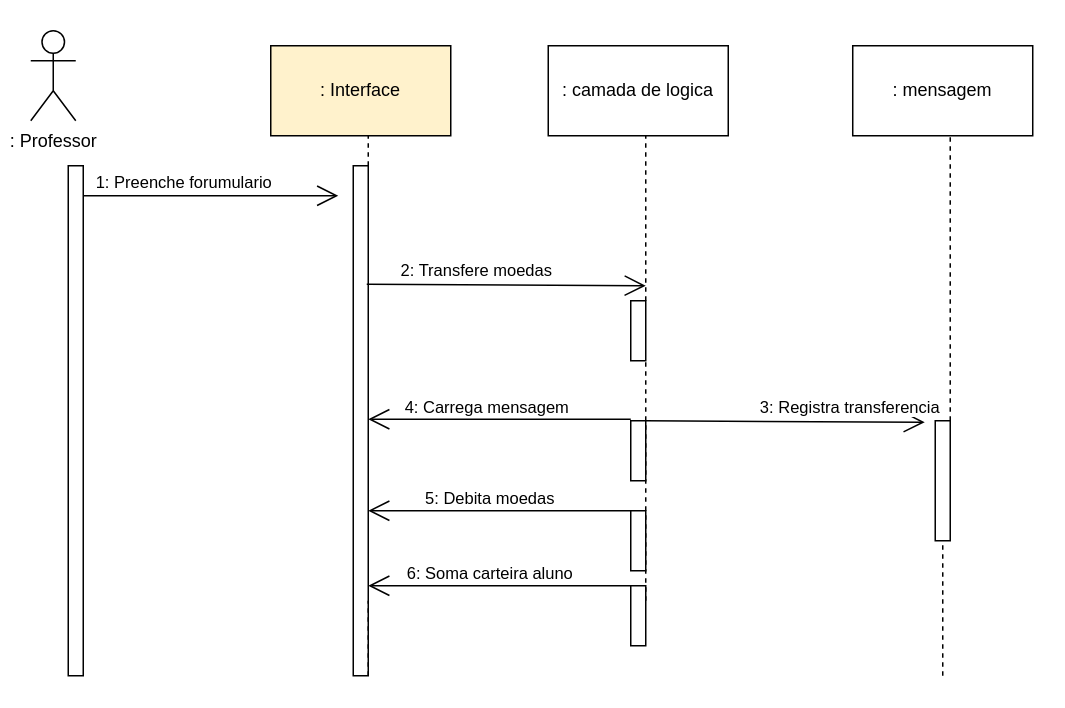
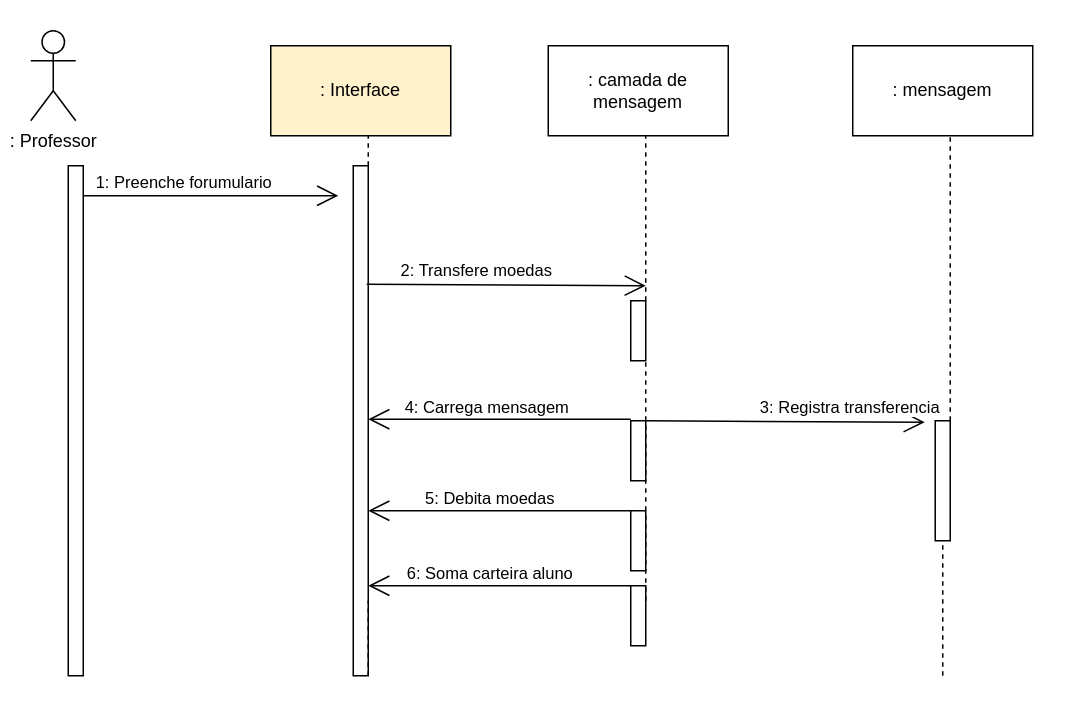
- <mxCell id="10" value=": camada de logica" style="rounded=0;whiteSpace=wrap;html=1;" vertex="1" parent="1"><mxGeometry x="365" y="30" width="120" height="60" as="geometry" /></mxCell>
+ <mxCell id="10" value=": camada de mensagem" style="rounded=0;whiteSpace=wrap;html=1;" vertex="1" parent="1"><mxGeometry x="365" y="30" width="120" height="60" as="geometry" /></mxCell>
